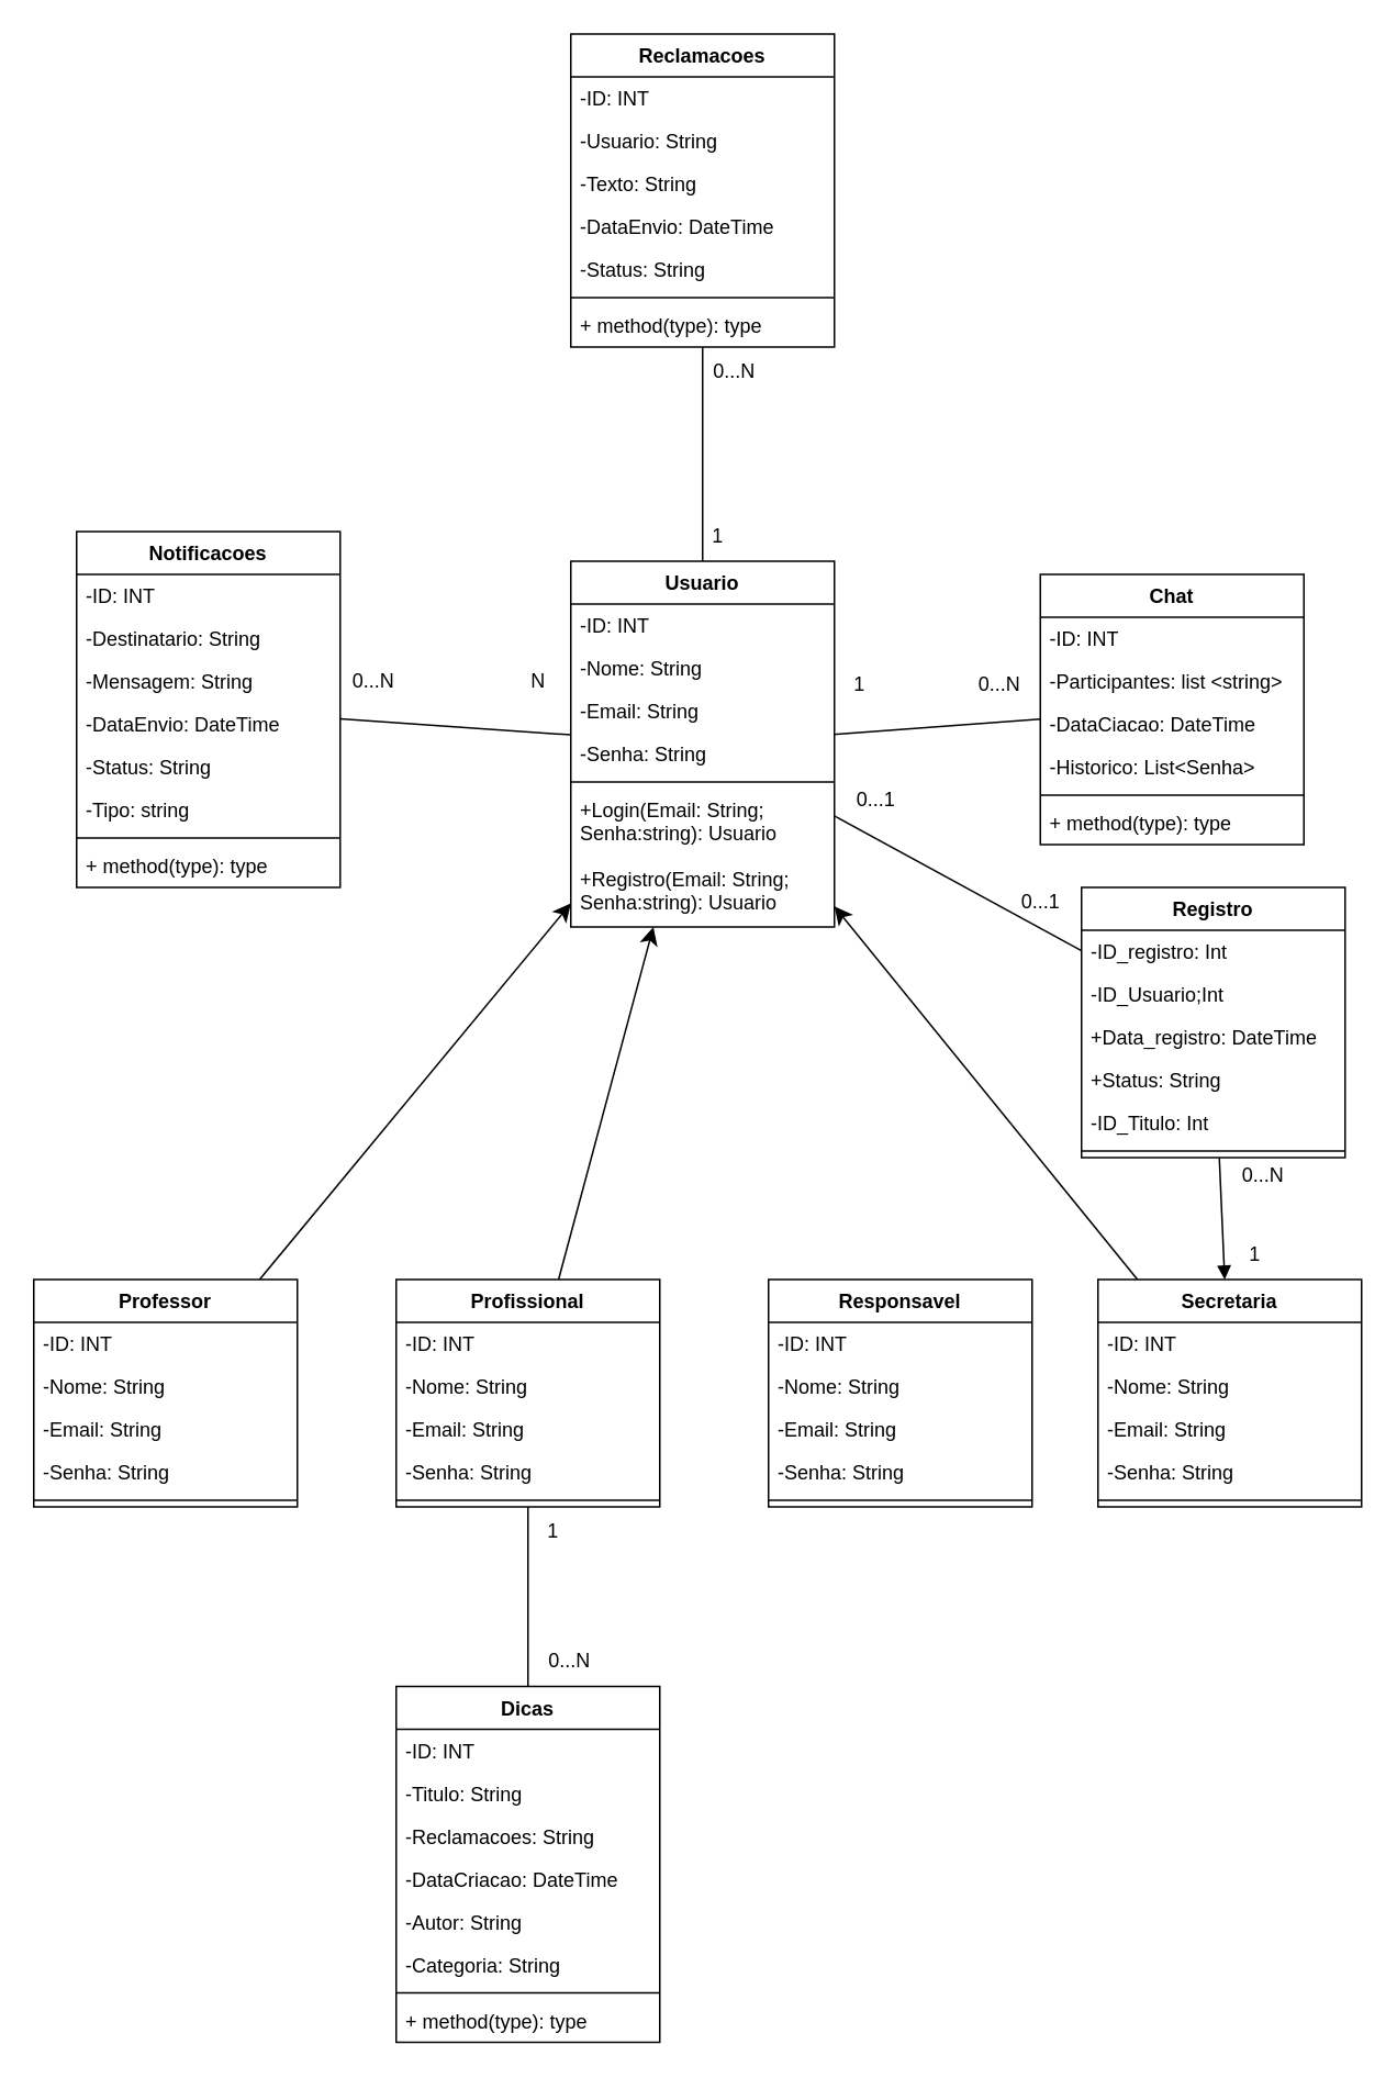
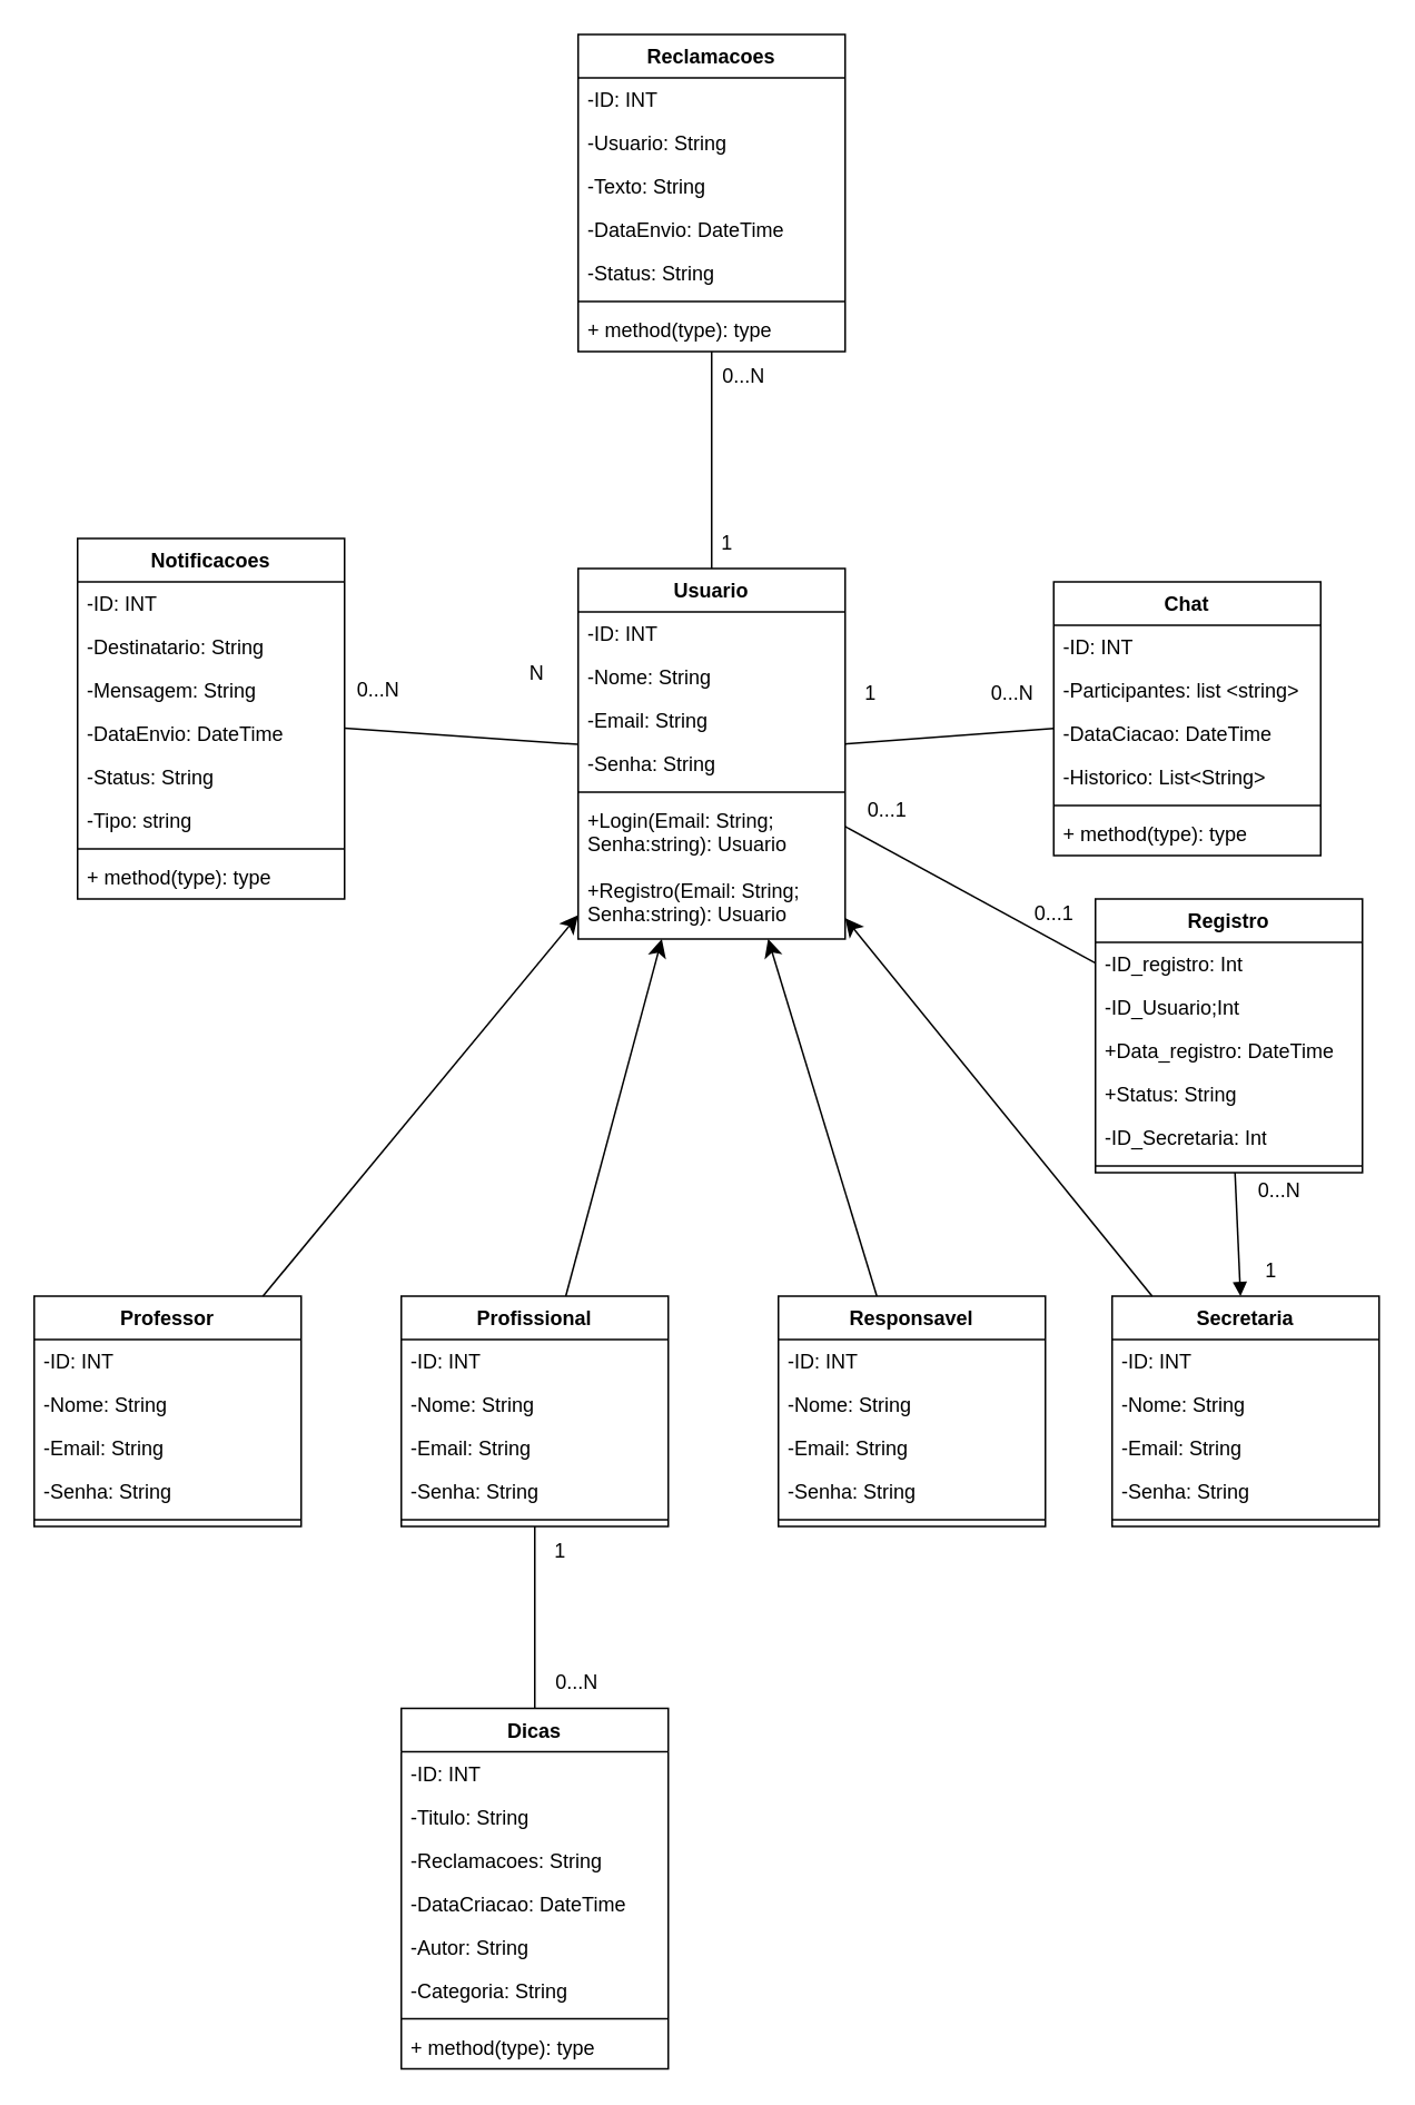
- <mxCell id="82" value="N" style="text;html=1;align=center;verticalAlign=middle;resizable=0;points=[];autosize=1;strokeColor=none;fillColor=none;" vertex="1" parent="1"><mxGeometry x="311" y="398" width="30" height="30" as="geometry" /></mxCell>
+ <mxCell id="82" value="N" style="text;html=1;align=center;verticalAlign=middle;resizable=0;points=[];autosize=1;strokeColor=none;fillColor=none;" vertex="1" parent="1"><mxGeometry x="306" y="388" width="30" height="30" as="geometry" /></mxCell>
- <mxCell id="51" value="-Historico: List&amp;lt;Senha&amp;gt;" style="text;strokeColor=none;fillColor=none;align=left;verticalAlign=top;spacingLeft=4;spacingRight=4;overflow=hidden;rotatable=0;points=[[0,0.5],[1,0.5]];portConstraint=eastwest;whiteSpace=wrap;html=1;" vertex="1" parent="47"><mxGeometry y="104" width="160" height="26" as="geometry" /></mxCell>
+ <mxCell id="51" value="-Historico: List&amp;lt;String&amp;gt;" style="text;strokeColor=none;fillColor=none;align=left;verticalAlign=top;spacingLeft=4;spacingRight=4;overflow=hidden;rotatable=0;points=[[0,0.5],[1,0.5]];portConstraint=eastwest;whiteSpace=wrap;html=1;" vertex="1" parent="47"><mxGeometry y="104" width="160" height="26" as="geometry" /></mxCell>
+ <mxCell id="20" style="edgeStyle=none;curved=1;rounded=0;orthogonalLoop=1;jettySize=auto;html=1;fontSize=12;startSize=8;endSize=8;" edge="1" parent="1" source="21" target="27"><mxGeometry relative="1" as="geometry" /></mxCell>
- <mxCell id="88" value="-ID_Titulo: Int" style="text;strokeColor=none;fillColor=none;align=left;verticalAlign=top;spacingLeft=4;spacingRight=4;overflow=hidden;rotatable=0;points=[[0,0.5],[1,0.5]];portConstraint=eastwest;whiteSpace=wrap;html=1;" vertex="1" parent="83"><mxGeometry y="130" width="160" height="26" as="geometry" /></mxCell>
+ <mxCell id="88" value="-ID_Secretaria: Int" style="text;strokeColor=none;fillColor=none;align=left;verticalAlign=top;spacingLeft=4;spacingRight=4;overflow=hidden;rotatable=0;points=[[0,0.5],[1,0.5]];portConstraint=eastwest;whiteSpace=wrap;html=1;" vertex="1" parent="83"><mxGeometry y="130" width="160" height="26" as="geometry" /></mxCell>
